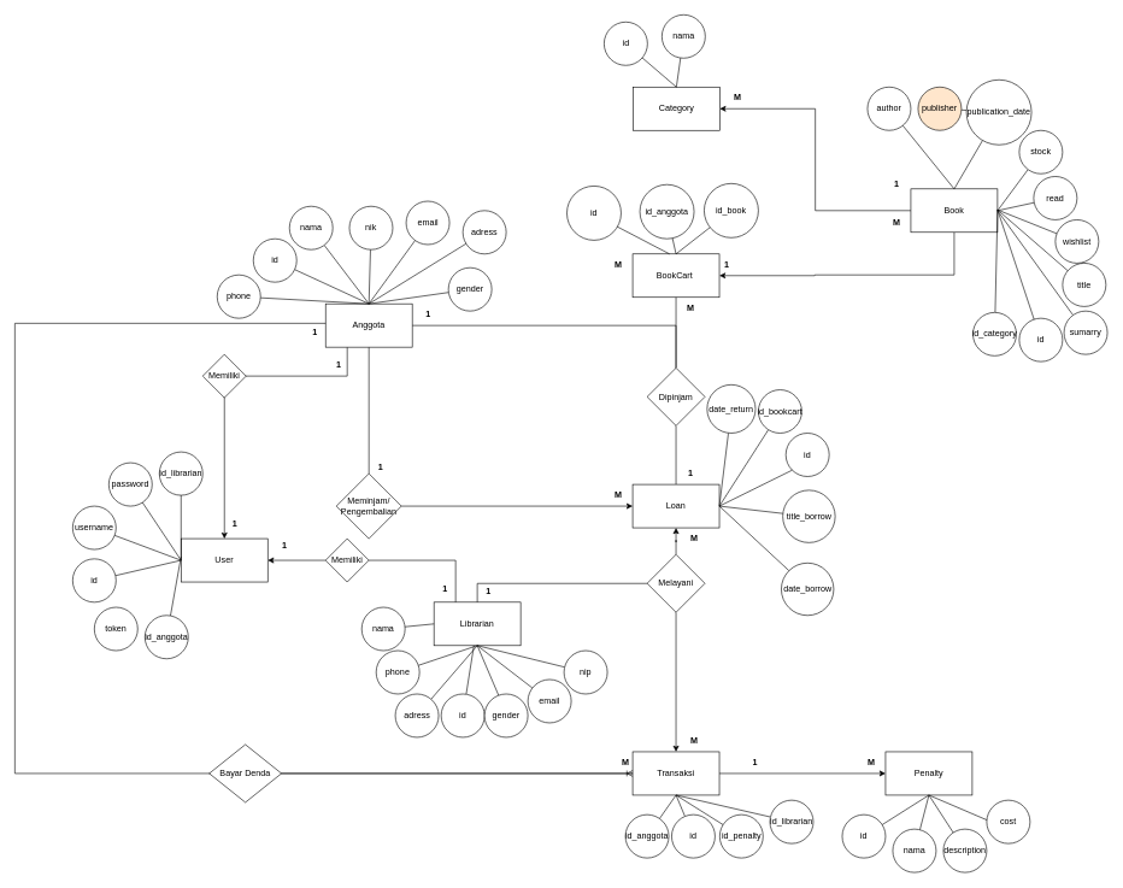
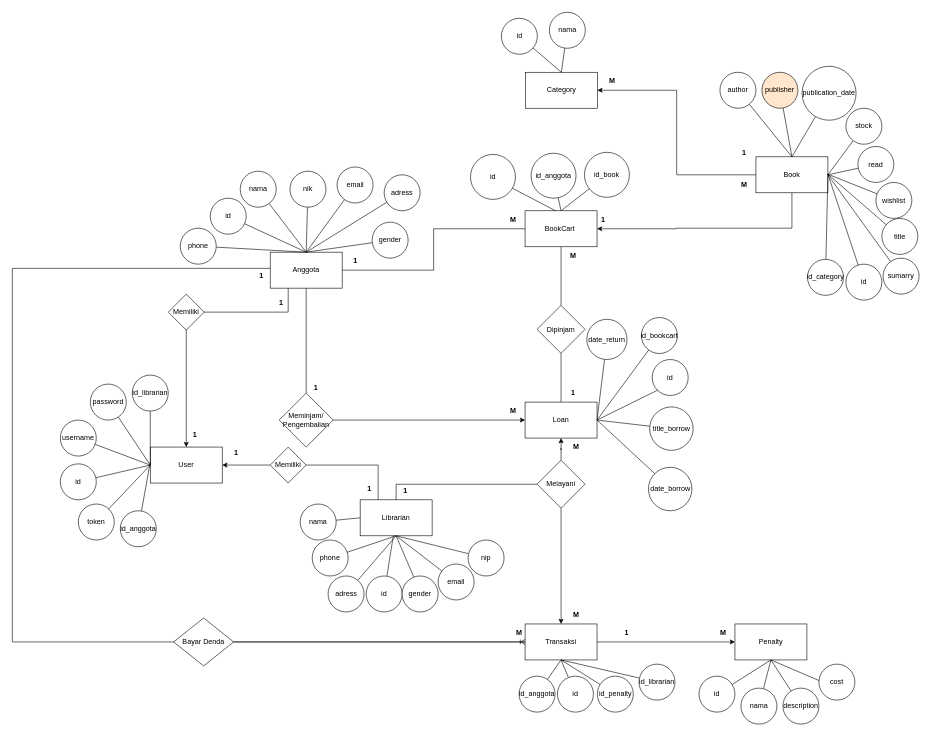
- <mxCell id="58" style="rounded=0;orthogonalLoop=1;jettySize=auto;html=1;endArrow=none;endFill=0;" parent="1" source="59" target="63" edge="1"><mxGeometry relative="1" as="geometry" /></mxCell>
+ <mxCell id="58" style="rounded=0;orthogonalLoop=1;jettySize=auto;html=1;entryX=0.5;entryY=0;entryDx=0;entryDy=0;endArrow=none;endFill=0;" parent="1" source="59" target="10" edge="1"><mxGeometry relative="1" as="geometry" /></mxCell>
- <mxCell id="3" style="edgeStyle=orthogonalEdgeStyle;rounded=0;orthogonalLoop=1;jettySize=auto;html=1;endArrow=none;endFill=0;" parent="1" source="5" target="49" edge="1"><mxGeometry relative="1" as="geometry" /></mxCell>
+ <mxCell id="3" style="edgeStyle=orthogonalEdgeStyle;rounded=0;orthogonalLoop=1;jettySize=auto;html=1;entryX=0;entryY=0.5;entryDx=0;entryDy=0;endArrow=none;endFill=0;" parent="1" source="5" target="17" edge="1"><mxGeometry relative="1" as="geometry" /></mxCell>
- <mxCell id="143" value="id_bookcart" style="ellipse;whiteSpace=wrap;html=1;aspect=fixed;" parent="1" vertex="1"><mxGeometry x="1049" y="539" width="60" height="60" as="geometry" /></mxCell>
+ <mxCell id="143" value="id_bookcart" style="ellipse;whiteSpace=wrap;html=1;aspect=fixed;" parent="1" vertex="1"><mxGeometry x="1069" y="529" width="60" height="60" as="geometry" /></mxCell>
+ <mxCell id="135" style="rounded=0;orthogonalLoop=1;jettySize=auto;html=1;entryX=0;entryY=0.5;entryDx=0;entryDy=0;endArrow=none;endFill=0;" parent="1" source="136" target="128" edge="1"><mxGeometry relative="1" as="geometry" /></mxCell>
